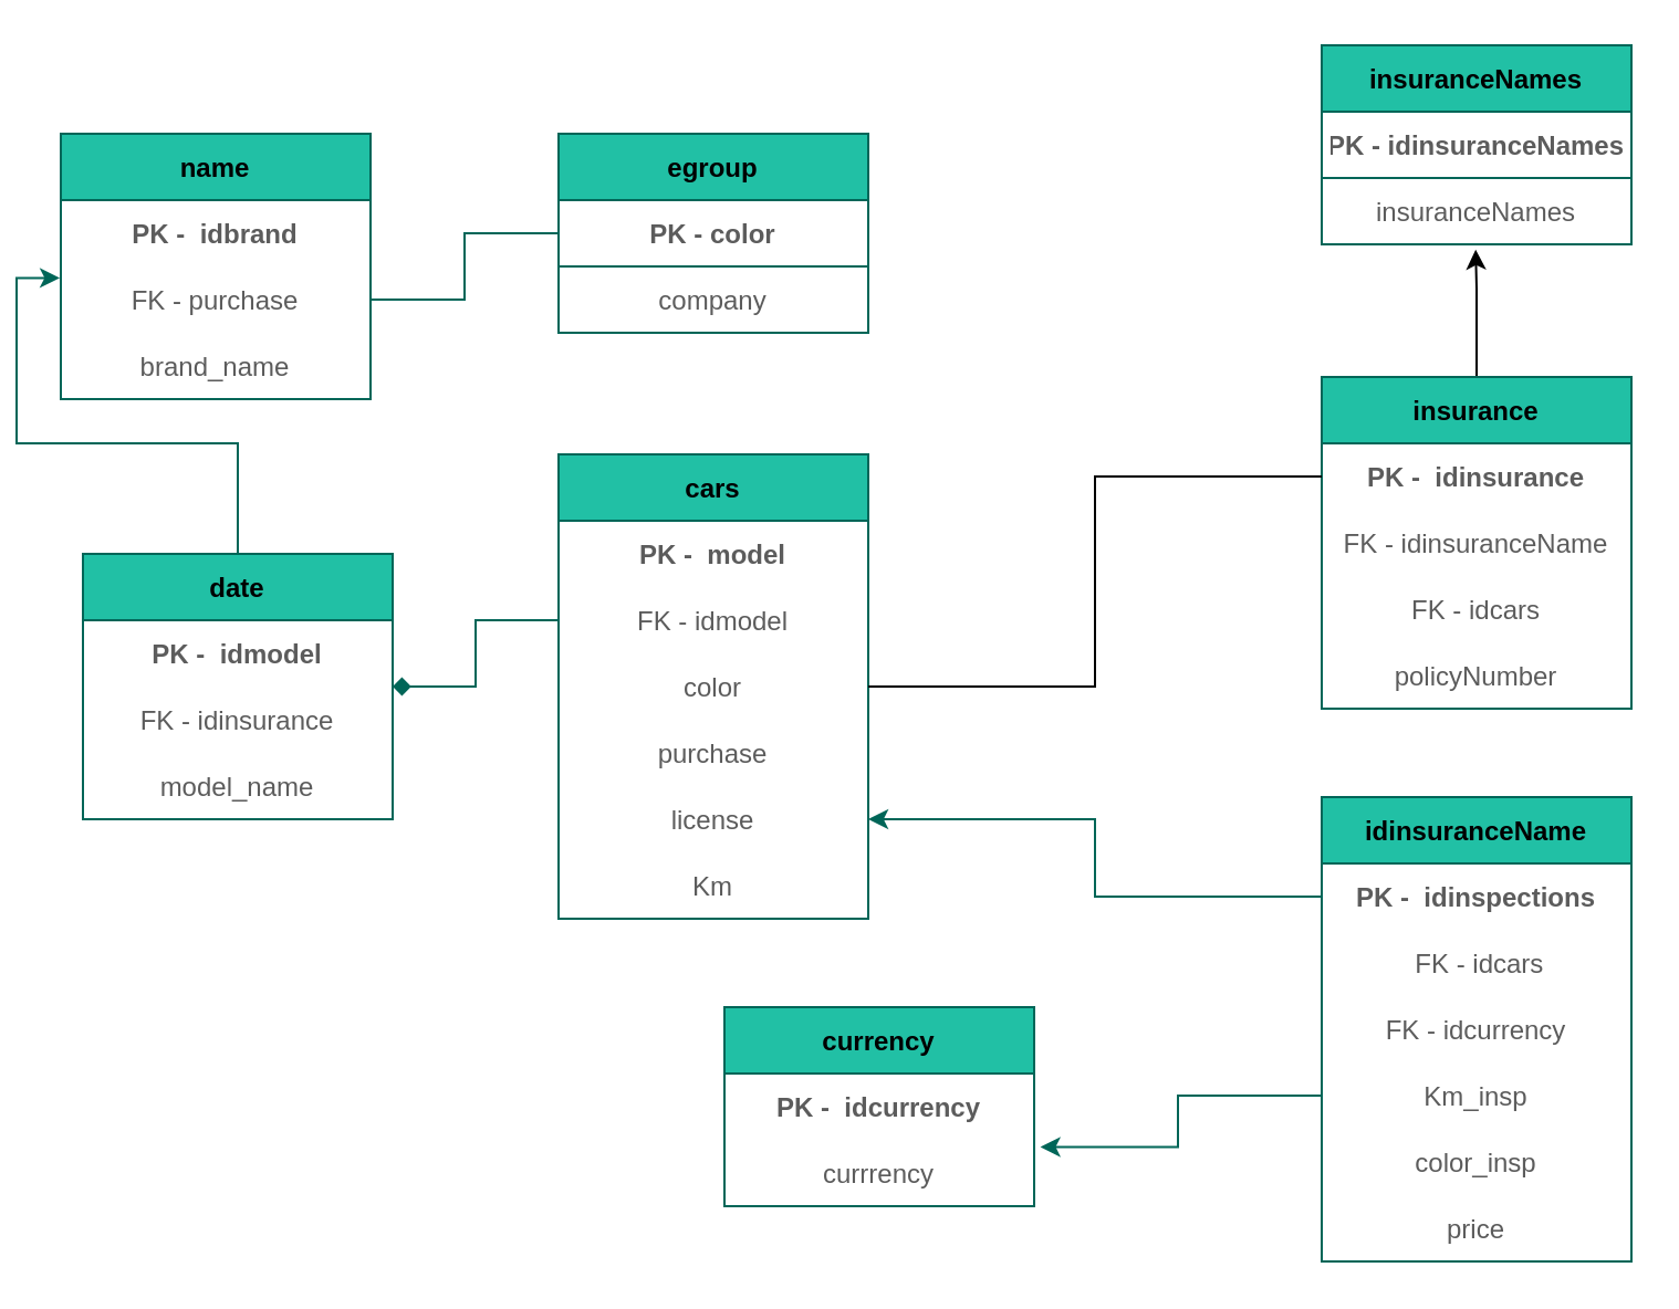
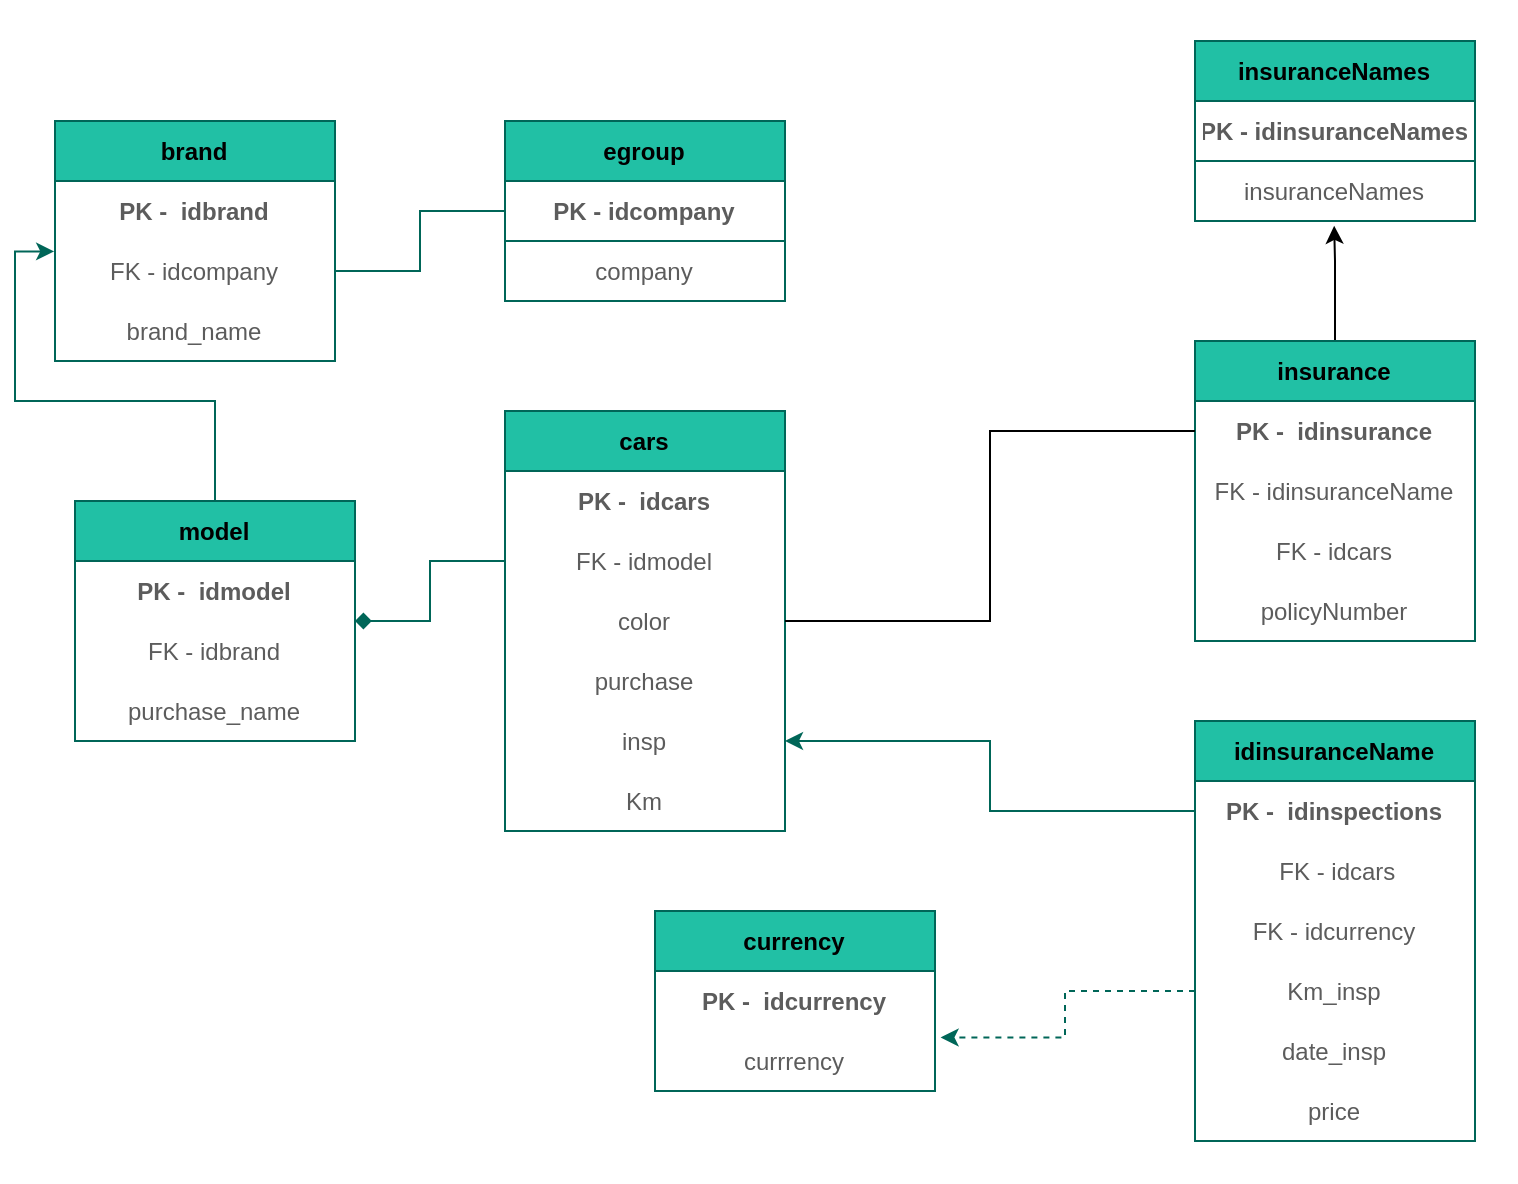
- <mxCell id="5" value="name" style="swimlane;fontStyle=1;childLayout=stackLayout;horizontal=1;startSize=30;horizontalStack=0;resizeParent=1;resizeParentMax=0;resizeLast=0;collapsible=1;marginBottom=0;fontColor=#000000;strokeColor=#006658;fillColor=#21C0A5;" parent="1" vertex="1"><mxGeometry x="20" y="60" width="140" height="120" as="geometry" /></mxCell>
+ <mxCell id="5" value="brand" style="swimlane;fontStyle=1;childLayout=stackLayout;horizontal=1;startSize=30;horizontalStack=0;resizeParent=1;resizeParentMax=0;resizeLast=0;collapsible=1;marginBottom=0;fontColor=#000000;strokeColor=#006658;fillColor=#21C0A5;" parent="1" vertex="1"><mxGeometry x="20" y="60" width="140" height="120" as="geometry" /></mxCell>
- <mxCell id="3" value="PK - color" style="text;strokeColor=#006658;fillColor=none;align=center;verticalAlign=middle;spacingLeft=4;spacingRight=4;overflow=hidden;points=[[0,0.5],[1,0.5]];portConstraint=eastwest;rotatable=0;rounded=0;fontColor=#5C5C5C;fontStyle=1;labelBackgroundColor=none;" parent="2" vertex="1"><mxGeometry y="30" width="140" height="30" as="geometry" /></mxCell>
+ <mxCell id="3" value="PK - idcompany" style="text;strokeColor=#006658;fillColor=none;align=center;verticalAlign=middle;spacingLeft=4;spacingRight=4;overflow=hidden;points=[[0,0.5],[1,0.5]];portConstraint=eastwest;rotatable=0;rounded=0;fontColor=#5C5C5C;fontStyle=1;labelBackgroundColor=none;" parent="2" vertex="1"><mxGeometry y="30" width="140" height="30" as="geometry" /></mxCell>
- <mxCell id="7" value="FK - purchase" style="text;strokeColor=none;fillColor=none;align=center;verticalAlign=middle;spacingLeft=4;spacingRight=4;overflow=hidden;points=[[0,0.5],[1,0.5]];portConstraint=eastwest;rotatable=0;fontColor=#5C5C5C;labelBackgroundColor=default;" parent="5" vertex="1"><mxGeometry y="60" width="140" height="30" as="geometry" /></mxCell>
+ <mxCell id="7" value="FK - idcompany" style="text;strokeColor=none;fillColor=none;align=center;verticalAlign=middle;spacingLeft=4;spacingRight=4;overflow=hidden;points=[[0,0.5],[1,0.5]];portConstraint=eastwest;rotatable=0;fontColor=#5C5C5C;labelBackgroundColor=default;" parent="5" vertex="1"><mxGeometry y="60" width="140" height="30" as="geometry" /></mxCell>
- <mxCell id="15" value="PK -  model" style="text;strokeColor=none;fillColor=none;align=center;verticalAlign=middle;spacingLeft=4;spacingRight=4;overflow=hidden;points=[[0,0.5],[1,0.5]];portConstraint=eastwest;rotatable=0;fontColor=#5C5C5C;labelBackgroundColor=default;fontStyle=1" parent="14" vertex="1"><mxGeometry y="30" width="140" height="30" as="geometry" /></mxCell>
+ <mxCell id="15" value="PK -  idcars" style="text;strokeColor=none;fillColor=none;align=center;verticalAlign=middle;spacingLeft=4;spacingRight=4;overflow=hidden;points=[[0,0.5],[1,0.5]];portConstraint=eastwest;rotatable=0;fontColor=#5C5C5C;labelBackgroundColor=default;fontStyle=1" parent="14" vertex="1"><mxGeometry y="30" width="140" height="30" as="geometry" /></mxCell>
- <mxCell id="10" value="date" style="swimlane;fontStyle=1;childLayout=stackLayout;horizontal=1;startSize=30;horizontalStack=0;resizeParent=1;resizeParentMax=0;resizeLast=0;collapsible=1;marginBottom=0;fontColor=#000000;strokeColor=#006658;fillColor=#21C0A5;" parent="1" vertex="1"><mxGeometry x="30" y="250" width="140" height="120" as="geometry" /></mxCell>
+ <mxCell id="10" value="model" style="swimlane;fontStyle=1;childLayout=stackLayout;horizontal=1;startSize=30;horizontalStack=0;resizeParent=1;resizeParentMax=0;resizeLast=0;collapsible=1;marginBottom=0;fontColor=#000000;strokeColor=#006658;fillColor=#21C0A5;" parent="1" vertex="1"><mxGeometry x="30" y="250" width="140" height="120" as="geometry" /></mxCell>
- <mxCell id="12" value="FK - idinsurance" style="text;strokeColor=none;fillColor=none;align=center;verticalAlign=middle;spacingLeft=4;spacingRight=4;overflow=hidden;points=[[0,0.5],[1,0.5]];portConstraint=eastwest;rotatable=0;fontColor=#5C5C5C;labelBackgroundColor=default;" parent="10" vertex="1"><mxGeometry y="60" width="140" height="30" as="geometry" /></mxCell>
+ <mxCell id="12" value="FK - idbrand" style="text;strokeColor=none;fillColor=none;align=center;verticalAlign=middle;spacingLeft=4;spacingRight=4;overflow=hidden;points=[[0,0.5],[1,0.5]];portConstraint=eastwest;rotatable=0;fontColor=#5C5C5C;labelBackgroundColor=default;" parent="10" vertex="1"><mxGeometry y="60" width="140" height="30" as="geometry" /></mxCell>
- <mxCell id="13" value="model_name" style="text;strokeColor=none;fillColor=none;align=center;verticalAlign=middle;spacingLeft=4;spacingRight=4;overflow=hidden;points=[[0,0.5],[1,0.5]];portConstraint=eastwest;rotatable=0;fontColor=#5C5C5C;" parent="10" vertex="1"><mxGeometry y="90" width="140" height="30" as="geometry" /></mxCell>
+ <mxCell id="13" value="purchase_name" style="text;strokeColor=none;fillColor=none;align=center;verticalAlign=middle;spacingLeft=4;spacingRight=4;overflow=hidden;points=[[0,0.5],[1,0.5]];portConstraint=eastwest;rotatable=0;fontColor=#5C5C5C;" parent="10" vertex="1"><mxGeometry y="90" width="140" height="30" as="geometry" /></mxCell>
- <mxCell id="19" value="license" style="text;strokeColor=none;fillColor=none;align=center;verticalAlign=middle;spacingLeft=4;spacingRight=4;overflow=hidden;points=[[0,0.5],[1,0.5]];portConstraint=eastwest;rotatable=0;fontColor=#5C5C5C;" parent="14" vertex="1"><mxGeometry y="150" width="140" height="30" as="geometry" /></mxCell>
+ <mxCell id="19" value="insp" style="text;strokeColor=none;fillColor=none;align=center;verticalAlign=middle;spacingLeft=4;spacingRight=4;overflow=hidden;points=[[0,0.5],[1,0.5]];portConstraint=eastwest;rotatable=0;fontColor=#5C5C5C;" parent="14" vertex="1"><mxGeometry y="150" width="140" height="30" as="geometry" /></mxCell>
- <mxCell id="33" style="edgeStyle=orthogonalEdgeStyle;rounded=0;orthogonalLoop=1;jettySize=auto;html=1;exitX=0;exitY=0.5;exitDx=0;exitDy=0;entryX=1.02;entryY=0.107;entryDx=0;entryDy=0;entryPerimeter=0;fontColor=#000000;strokeColor=#006658;fillColor=#21C0A5;" parent="1" source="27" target="32" edge="1"><mxGeometry relative="1" as="geometry" /></mxCell>
+ <mxCell id="33" style="edgeStyle=orthogonalEdgeStyle;rounded=0;orthogonalLoop=1;jettySize=auto;html=1;exitX=0;exitY=0.5;exitDx=0;exitDy=0;entryX=1.02;entryY=0.107;entryDx=0;entryDy=0;entryPerimeter=0;fontColor=#000000;strokeColor=#006658;fillColor=#21C0A5;dashed=1;" parent="1" source="27" target="32" edge="1"><mxGeometry relative="1" as="geometry" /></mxCell>
- <mxCell id="28" value="color_insp" style="text;strokeColor=none;fillColor=none;align=center;verticalAlign=middle;spacingLeft=4;spacingRight=4;overflow=hidden;points=[[0,0.5],[1,0.5]];portConstraint=eastwest;rotatable=0;fontColor=#5C5C5C;" parent="23" vertex="1"><mxGeometry y="150" width="140" height="30" as="geometry" /></mxCell>
+ <mxCell id="28" value="date_insp" style="text;strokeColor=none;fillColor=none;align=center;verticalAlign=middle;spacingLeft=4;spacingRight=4;overflow=hidden;points=[[0,0.5],[1,0.5]];portConstraint=eastwest;rotatable=0;fontColor=#5C5C5C;" parent="23" vertex="1"><mxGeometry y="150" width="140" height="30" as="geometry" /></mxCell>
